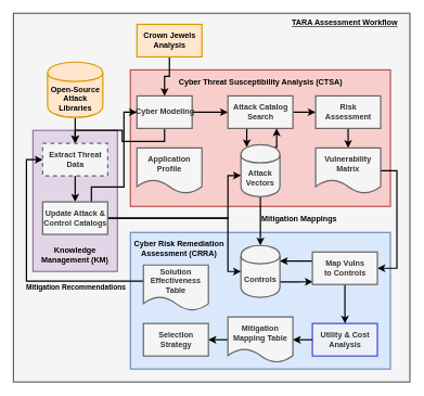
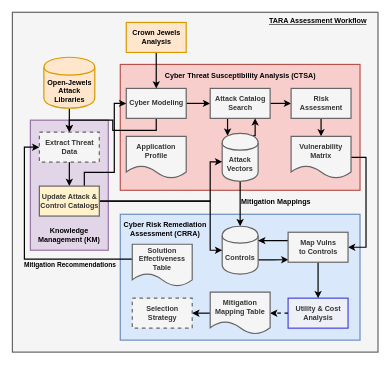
- <mxCell id="33" value="Open-Source&lt;br&gt;Attack&lt;br&gt;Libraries" style="shape=cylinder;whiteSpace=wrap;html=1;boundedLbl=1;backgroundOutline=1;strokeWidth=2;fontStyle=1;fillColor=#ffe6cc;strokeColor=#d79b00;" vertex="1" parent="1"><mxGeometry x="72.5" y="95" width="85" height="85" as="geometry" /></mxCell>
+ <mxCell id="33" value="Open-Jewels&lt;br&gt;Attack&lt;br&gt;Libraries" style="shape=cylinder;whiteSpace=wrap;html=1;boundedLbl=1;backgroundOutline=1;strokeWidth=2;fontStyle=1;fillColor=#ffe6cc;strokeColor=#d79b00;" vertex="1" parent="1"><mxGeometry x="72.5" y="95" width="85" height="85" as="geometry" /></mxCell>
- <mxCell id="8" value="&lt;b&gt;Cyber Modeling&lt;/b&gt;" style="html=1;dashed=0;whitespace=wrap;fillColor=#f5f5f5;fontColor=#333333;strokeColor=#666666;strokeWidth=2;" vertex="1" parent="1"><mxGeometry x="210" y="147" width="85" height="50" as="geometry" /></mxCell>
+ <mxCell id="8" value="&lt;b&gt;Cyber Modeling&lt;/b&gt;" style="html=1;dashed=0;whitespace=wrap;fillColor=#f5f5f5;fontColor=#333333;strokeColor=#666666;strokeWidth=2;" vertex="1" parent="1"><mxGeometry x="210" y="147" width="100" height="50" as="geometry" /></mxCell>
- <mxCell id="39" value="&lt;b&gt;Update Attack &amp;amp;&lt;br&gt;Control Catalogs&lt;br&gt;&lt;/b&gt;" style="html=1;dashed=0;whitespace=wrap;fillColor=#f5f5f5;fontColor=#333333;strokeColor=#666666;strokeWidth=2;" vertex="1" parent="1"><mxGeometry x="65" y="310" width="100" height="50" as="geometry" /></mxCell>
+ <mxCell id="39" value="&lt;b&gt;Update Attack &amp;amp;&lt;br&gt;Control Catalogs&lt;br&gt;&lt;/b&gt;" style="html=1;dashed=0;whitespace=wrap;fillColor=#fff2cc;fontColor=#333333;strokeColor=#666666;strokeWidth=2;" vertex="1" parent="1"><mxGeometry x="65" y="310" width="100" height="50" as="geometry" /></mxCell>
- <mxCell id="45" value="&lt;b&gt;Selection&lt;br&gt;Strategy&lt;br&gt;&lt;/b&gt;" style="html=1;dashed=0;whitespace=wrap;fillColor=#f5f5f5;fontColor=#333333;strokeColor=#666666;strokeWidth=2;" vertex="1" parent="1"><mxGeometry x="220" y="497" width="100" height="50" as="geometry" /></mxCell>
+ <mxCell id="45" value="&lt;b&gt;Selection&lt;br&gt;Strategy&lt;br&gt;&lt;/b&gt;" style="html=1;dashed=1;whitespace=wrap;fillColor=#f5f5f5;fontColor=#333333;strokeColor=#666666;strokeWidth=2;" vertex="1" parent="1"><mxGeometry x="220" y="497" width="100" height="50" as="geometry" /></mxCell>
- <mxCell id="28" style="edgeStyle=orthogonalEdgeStyle;rounded=0;orthogonalLoop=1;jettySize=auto;html=1;exitX=0;exitY=0.5;exitDx=0;exitDy=0;entryX=1;entryY=0.5;entryDx=0;entryDy=0;strokeWidth=2;" edge="1" parent="1" source="29" target="44"><mxGeometry relative="1" as="geometry" /></mxCell>
+ <mxCell id="28" style="edgeStyle=orthogonalEdgeStyle;rounded=0;orthogonalLoop=1;jettySize=auto;html=1;exitX=0;exitY=0.5;exitDx=0;exitDy=0;entryX=1;entryY=0.5;entryDx=0;entryDy=0;strokeWidth=2;dashed=1;" edge="1" parent="1" source="29" target="44"><mxGeometry relative="1" as="geometry" /></mxCell>
